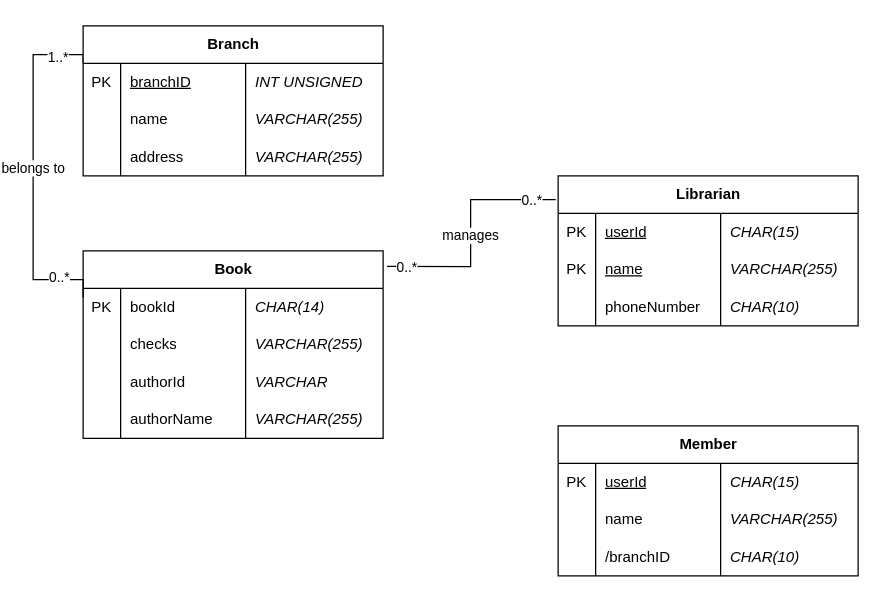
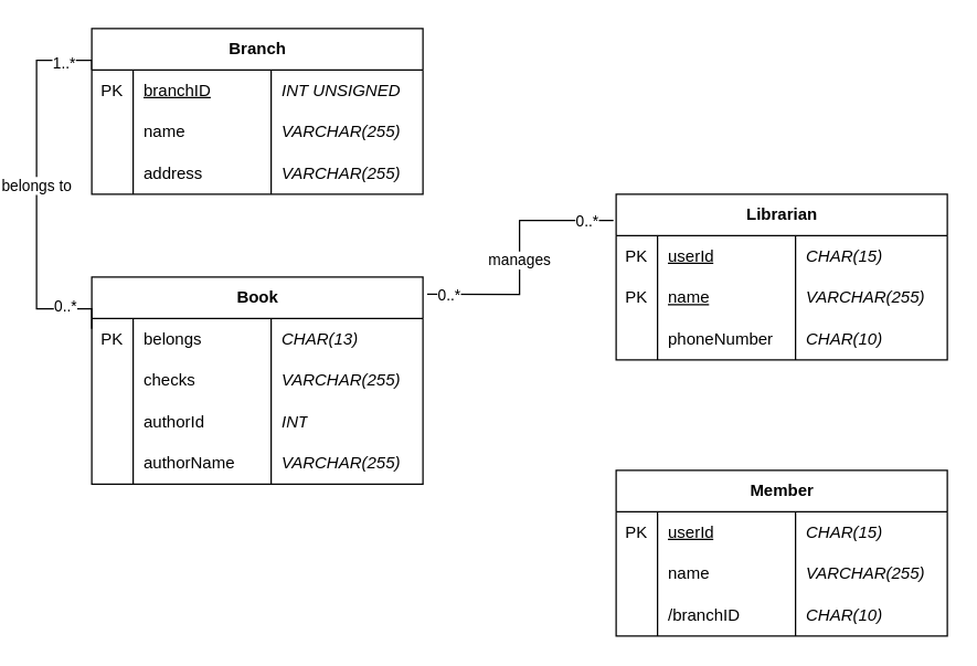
- <mxCell id="5" value="bookId" style="shape=partialRectangle;connectable=0;fillColor=none;top=0;left=0;bottom=0;right=0;align=left;spacingLeft=6;overflow=hidden;whiteSpace=wrap;html=1;" parent="3" vertex="1"><mxGeometry x="30" width="100" height="30" as="geometry"><mxRectangle width="100" height="30" as="alternateBounds" /></mxGeometry></mxCell>
+ <mxCell id="5" value="belongs" style="shape=partialRectangle;connectable=0;fillColor=none;top=0;left=0;bottom=0;right=0;align=left;spacingLeft=6;overflow=hidden;whiteSpace=wrap;html=1;" parent="3" vertex="1"><mxGeometry x="30" width="100" height="30" as="geometry"><mxRectangle width="100" height="30" as="alternateBounds" /></mxGeometry></mxCell>
- <mxCell id="6" value="CHAR(14)" style="shape=partialRectangle;connectable=0;fillColor=none;top=0;left=0;bottom=0;right=0;align=left;spacingLeft=6;overflow=hidden;whiteSpace=wrap;html=1;fontStyle=2" parent="3" vertex="1"><mxGeometry x="130" width="110" height="30" as="geometry"><mxRectangle width="110" height="30" as="alternateBounds" /></mxGeometry></mxCell>
+ <mxCell id="6" value="CHAR(13)" style="shape=partialRectangle;connectable=0;fillColor=none;top=0;left=0;bottom=0;right=0;align=left;spacingLeft=6;overflow=hidden;whiteSpace=wrap;html=1;fontStyle=2" parent="3" vertex="1"><mxGeometry x="130" width="110" height="30" as="geometry"><mxRectangle width="110" height="30" as="alternateBounds" /></mxGeometry></mxCell>
- <mxCell id="14" value="VARCHAR" style="shape=partialRectangle;connectable=0;fillColor=none;top=0;left=0;bottom=0;right=0;align=left;spacingLeft=6;overflow=hidden;whiteSpace=wrap;html=1;fontStyle=2" parent="11" vertex="1"><mxGeometry x="130" width="110" height="30" as="geometry"><mxRectangle width="110" height="30" as="alternateBounds" /></mxGeometry></mxCell>
+ <mxCell id="14" value="INT" style="shape=partialRectangle;connectable=0;fillColor=none;top=0;left=0;bottom=0;right=0;align=left;spacingLeft=6;overflow=hidden;whiteSpace=wrap;html=1;fontStyle=2" parent="11" vertex="1"><mxGeometry x="130" width="110" height="30" as="geometry"><mxRectangle width="110" height="30" as="alternateBounds" /></mxGeometry></mxCell>
